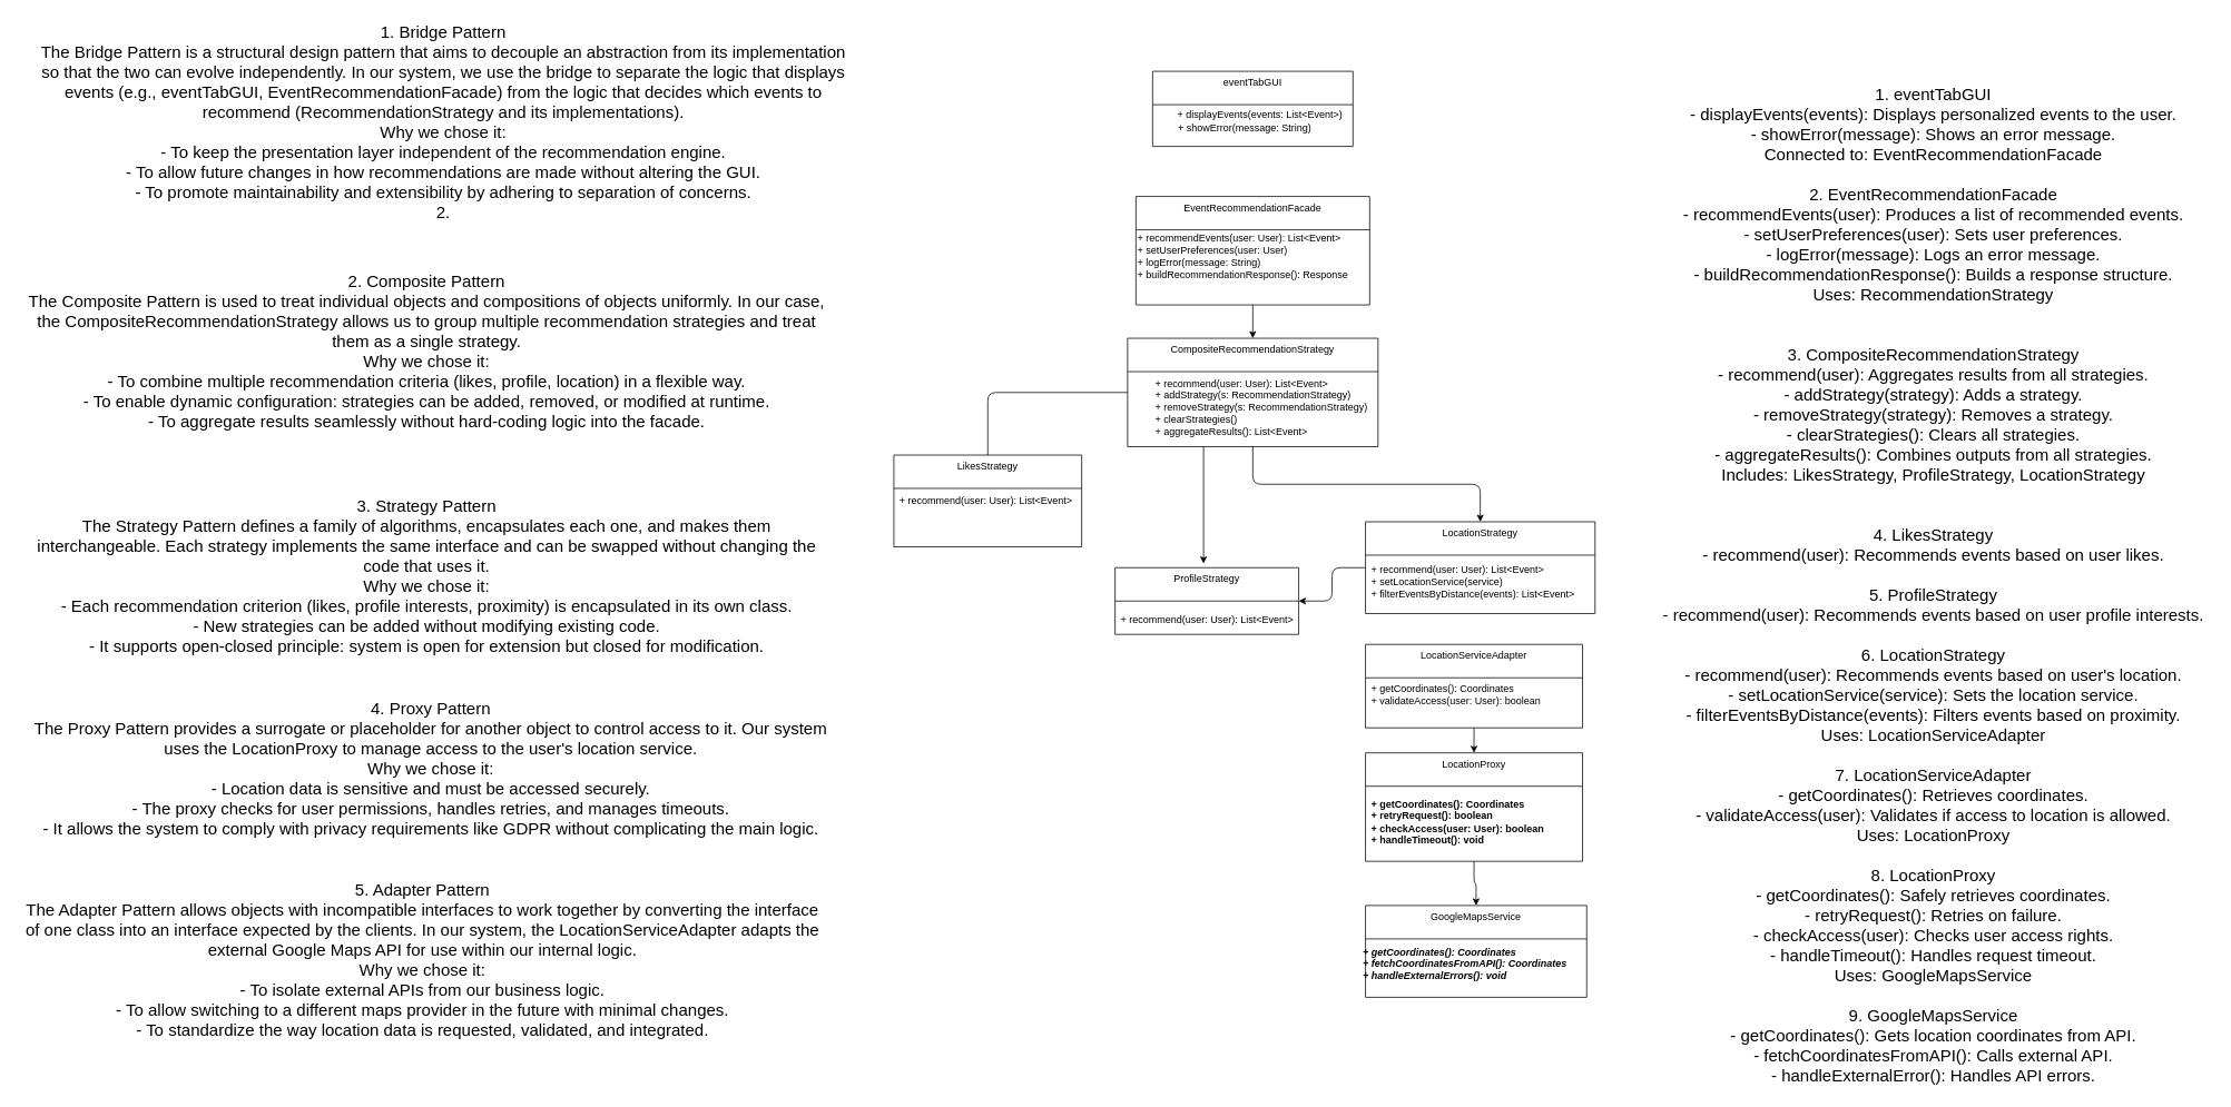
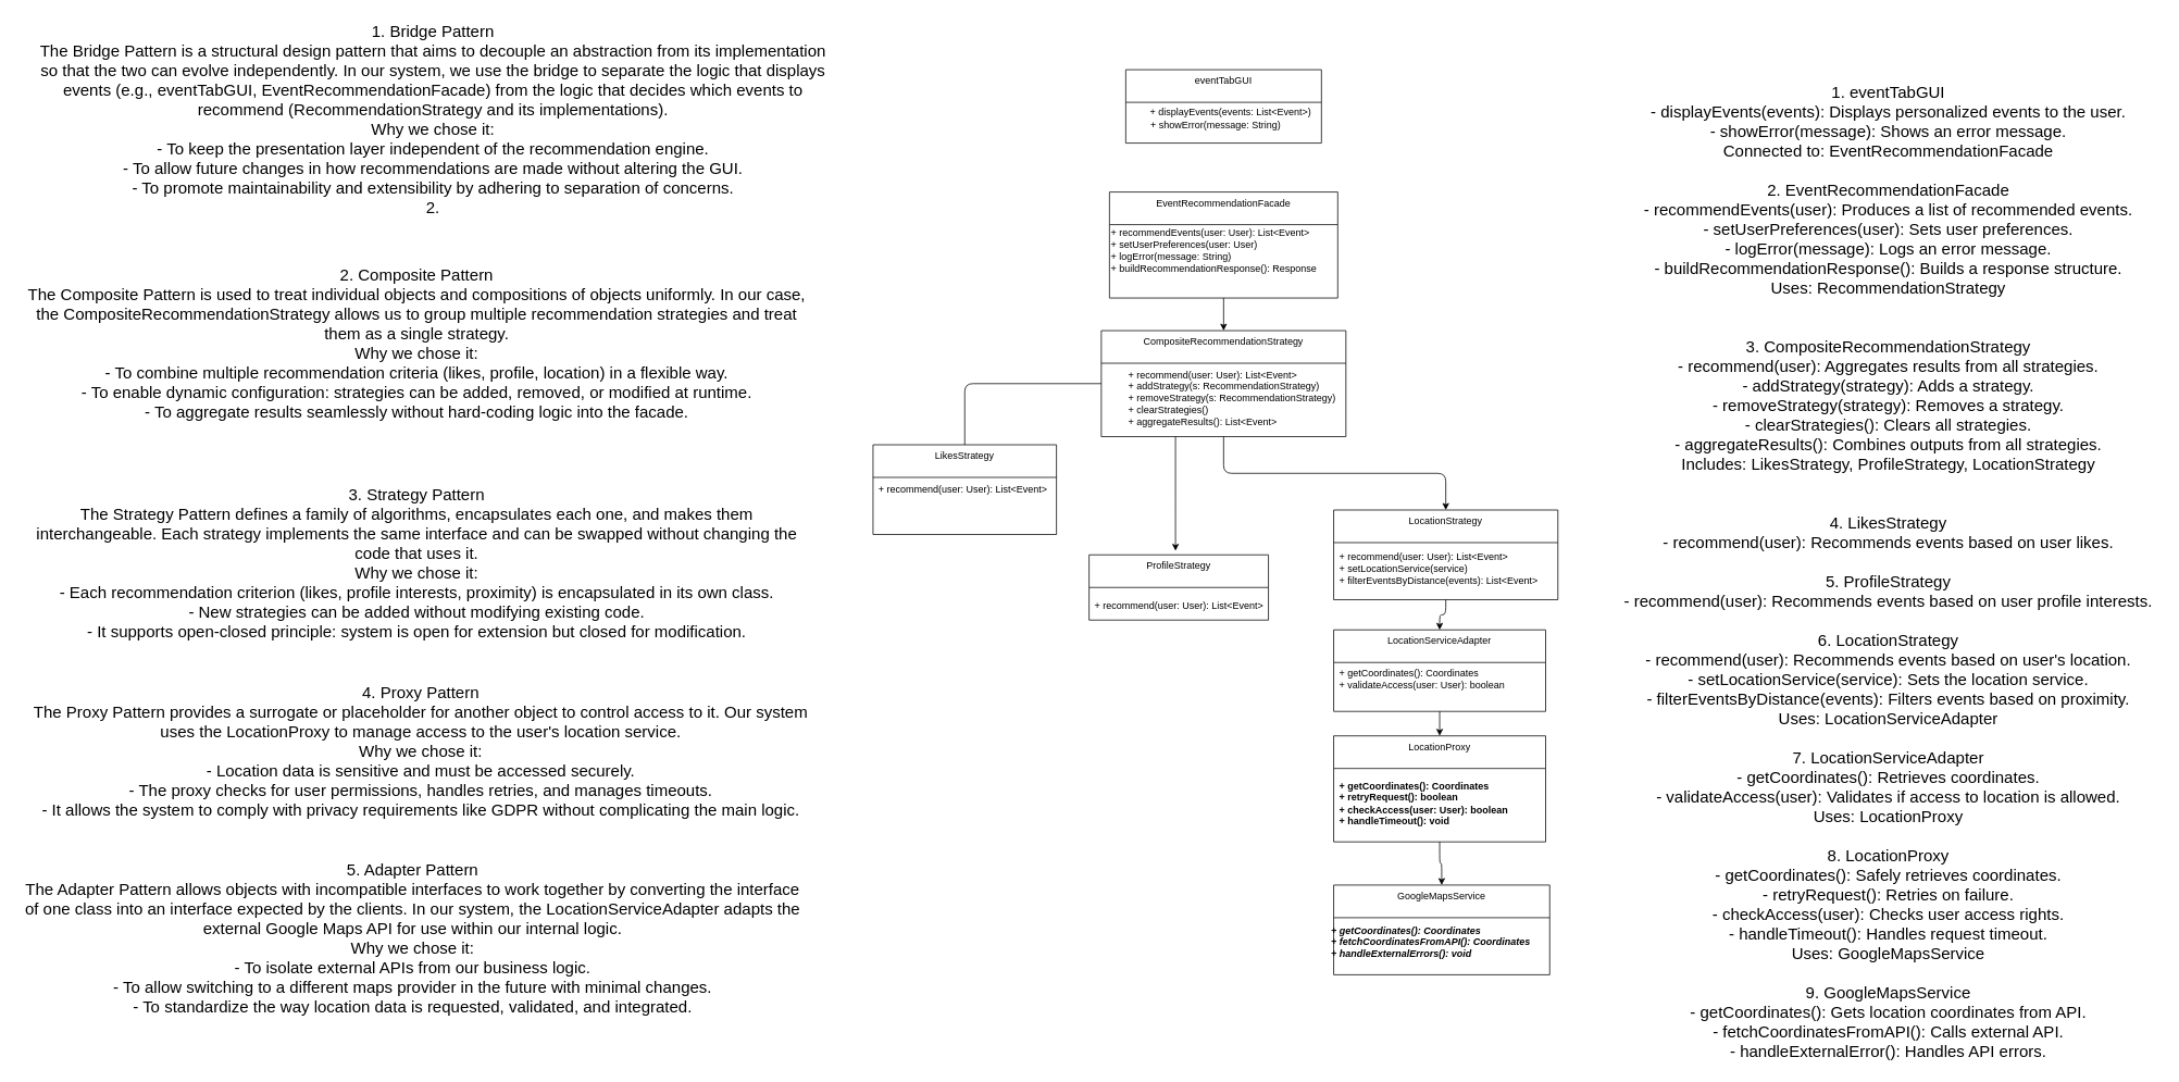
- <mxCell id="23" style="edgeStyle=orthogonalEdgeStyle;" parent="1" source="16" target="15" edge="1"><mxGeometry relative="1" as="geometry" /></mxCell>
+ <mxCell id="23" style="edgeStyle=orthogonalEdgeStyle;" parent="1" source="16" target="21" edge="1"><mxGeometry relative="1" as="geometry" /></mxCell>
